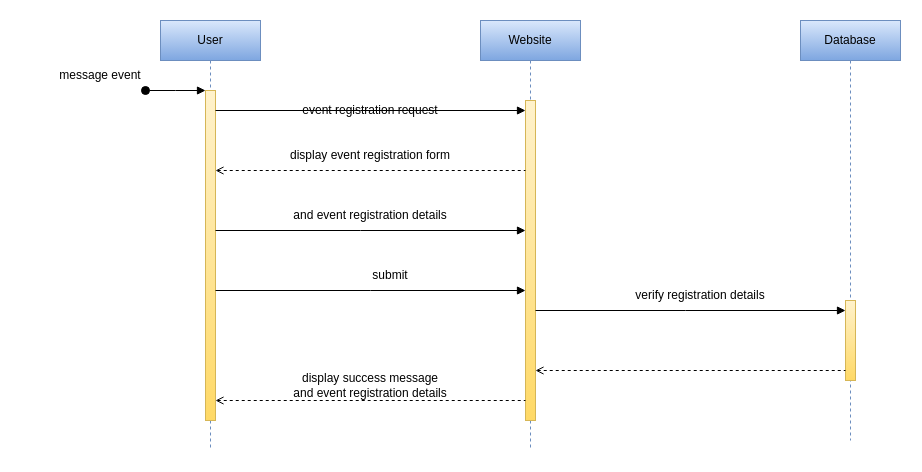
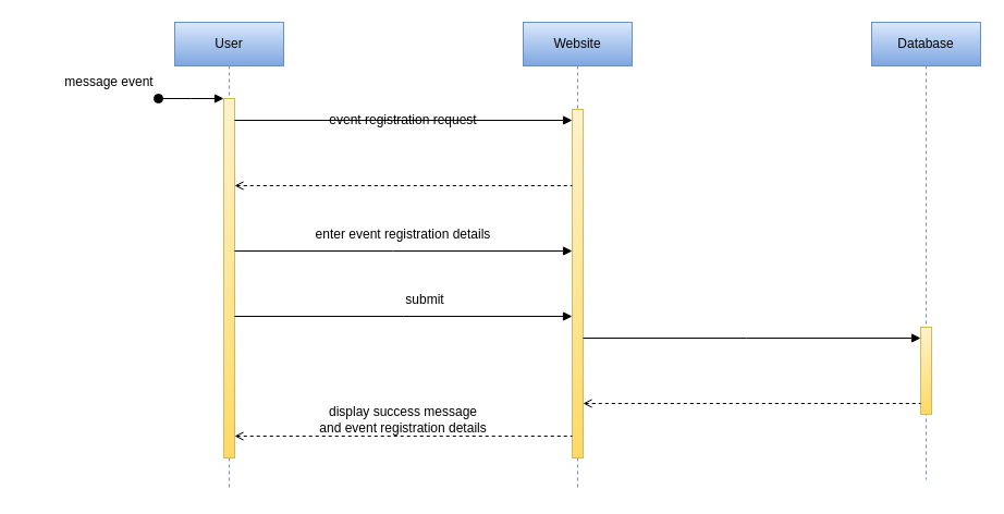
- <mxCell id="10" value="display event registration form" style="text;html=1;strokeColor=none;fillColor=none;align=center;verticalAlign=middle;whiteSpace=wrap;rounded=0;" vertex="1" parent="1"><mxGeometry x="285" y="140" width="170" height="30" as="geometry" /></mxCell>
- <mxCell id="11" value="and event registration details" style="text;html=1;strokeColor=none;fillColor=none;align=center;verticalAlign=middle;whiteSpace=wrap;rounded=0;" vertex="1" parent="1"><mxGeometry x="285" y="200" width="170" height="30" as="geometry" /></mxCell>
+ <mxCell id="11" value="enter event registration details" style="text;html=1;strokeColor=none;fillColor=none;align=center;verticalAlign=middle;whiteSpace=wrap;rounded=0;" vertex="1" parent="1"><mxGeometry x="285" y="200" width="170" height="30" as="geometry" /></mxCell>
- <mxCell id="13" value="verify registration details" style="text;html=1;strokeColor=none;fillColor=none;align=center;verticalAlign=middle;whiteSpace=wrap;rounded=0;" vertex="1" parent="1"><mxGeometry x="620" y="280" width="160" height="30" as="geometry" /></mxCell>
